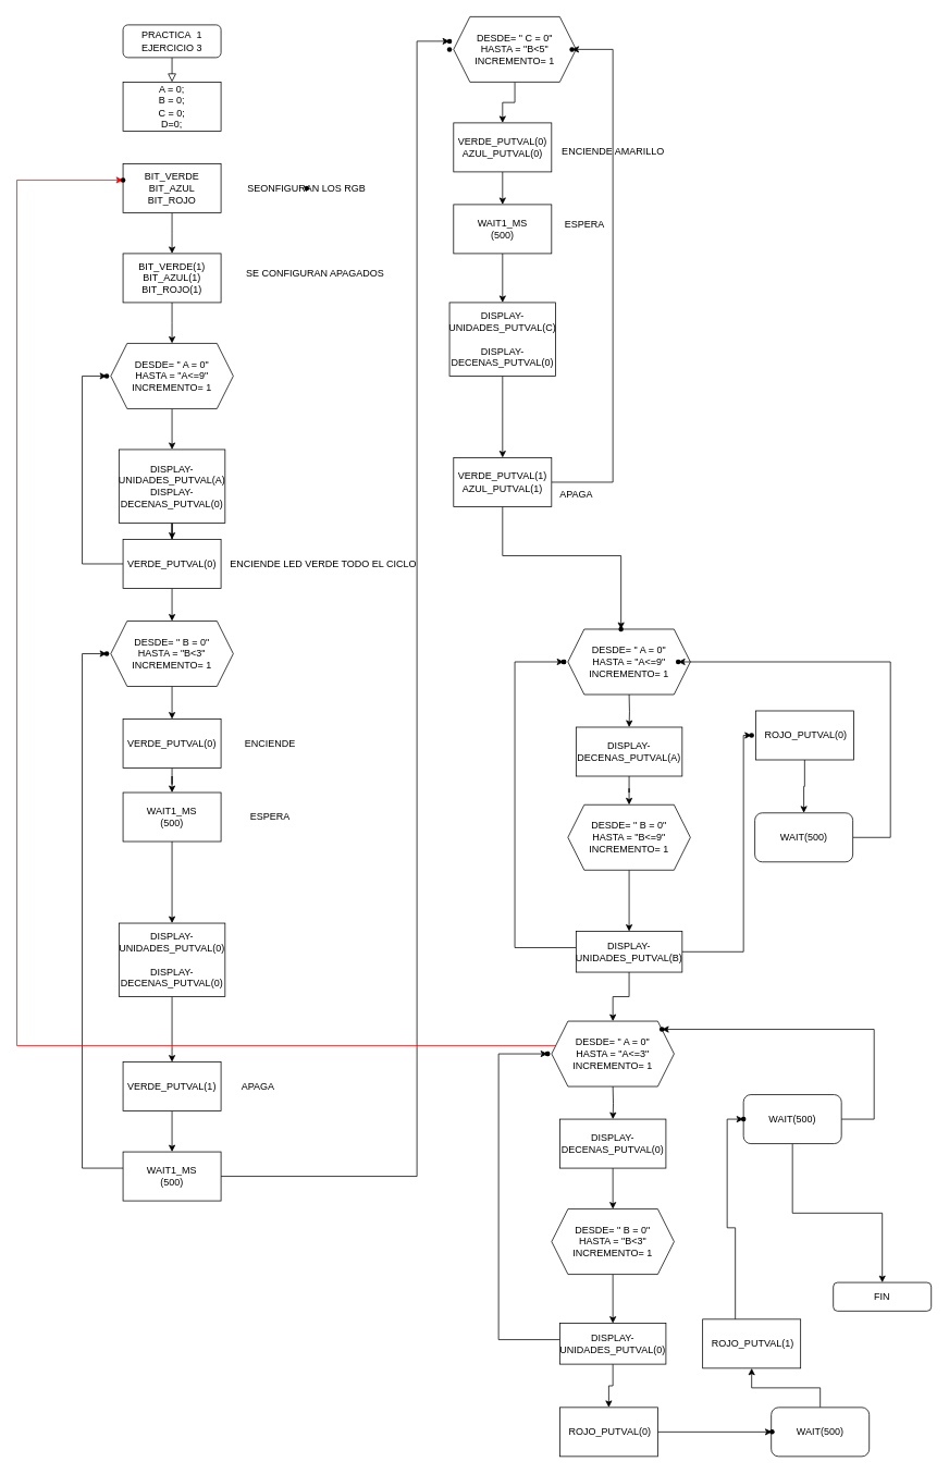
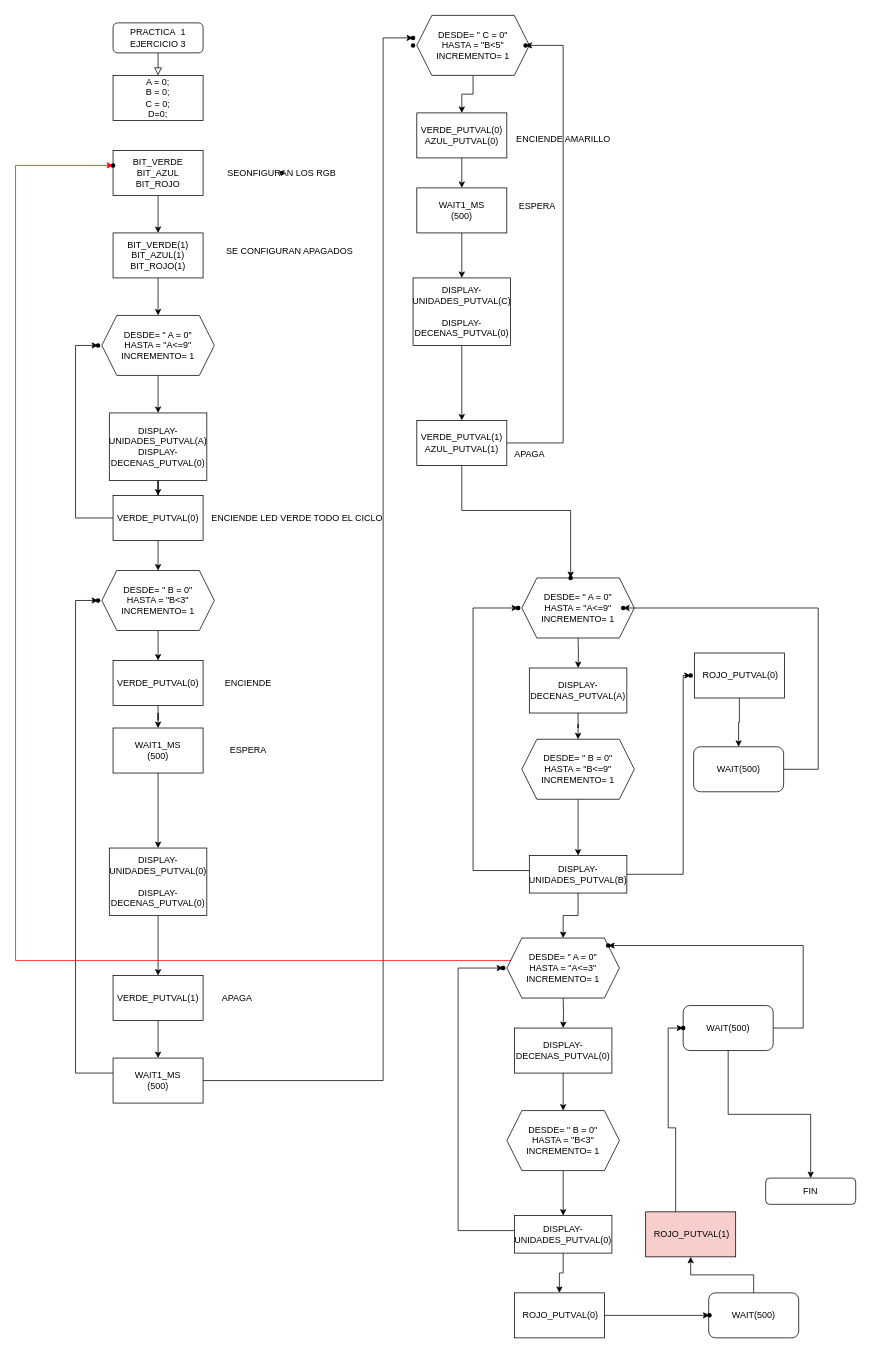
- <mxCell id="93" value="&amp;nbsp;ROJO_PUTVAL(1)" style="rounded=0;whiteSpace=wrap;html=1;" vertex="1" parent="1"><mxGeometry x="860" y="1615" width="120" height="60" as="geometry" /></mxCell>
+ <mxCell id="93" value="&amp;nbsp;ROJO_PUTVAL(1)" style="rounded=0;whiteSpace=wrap;html=1;fillColor=#f8cecc;" vertex="1" parent="1"><mxGeometry x="860" y="1615" width="120" height="60" as="geometry" /></mxCell>
